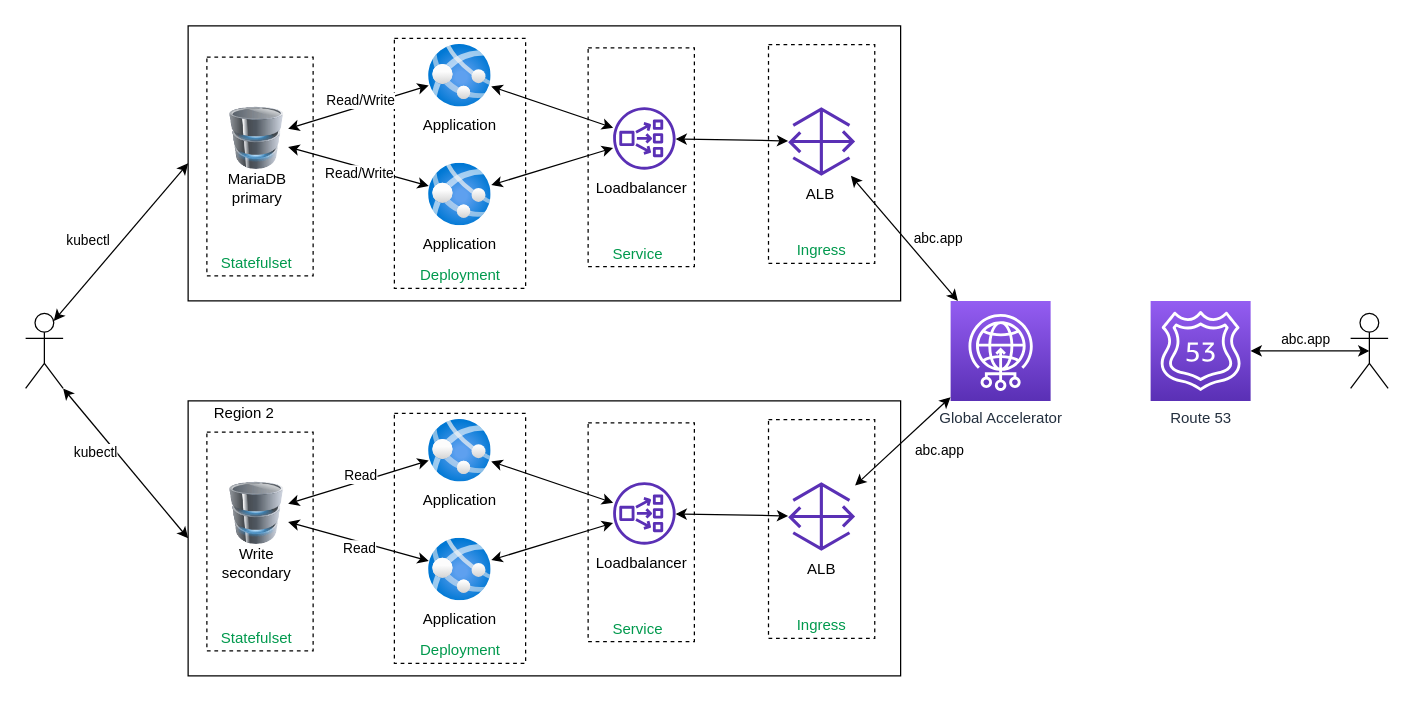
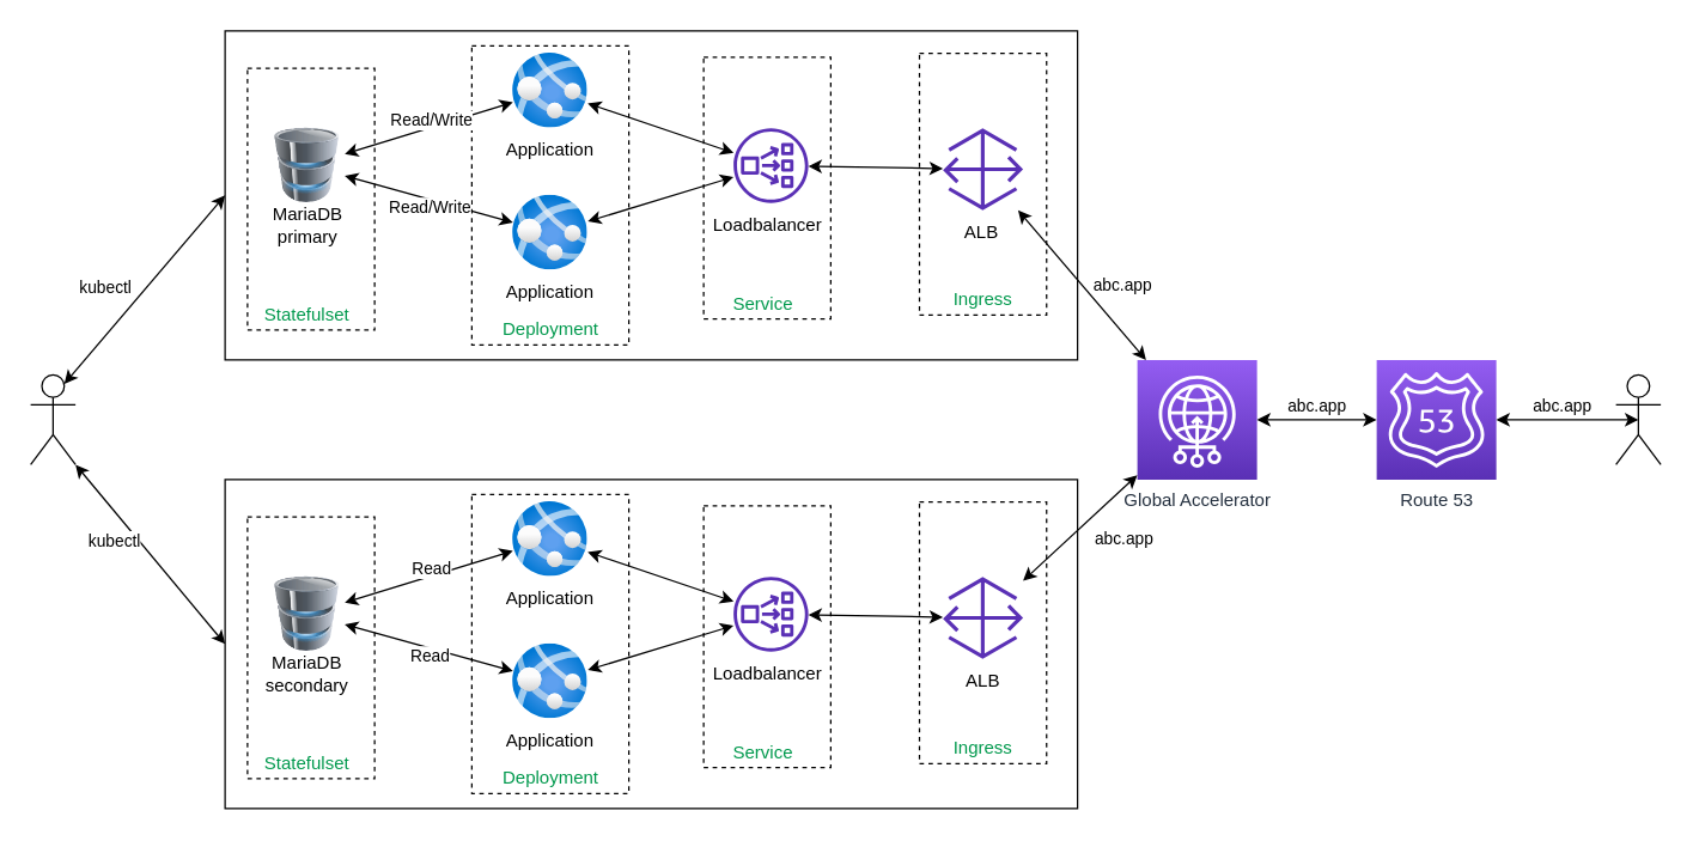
+ <mxCell id="73" value="" style="endArrow=classic;startArrow=classic;html=1;fontColor=#00994D;" edge="1" parent="1" source="72" target="34"><mxGeometry width="50" height="50" relative="1" as="geometry"><mxPoint x="840" y="170" as="sourcePoint" /><mxPoint x="890" y="120" as="targetPoint" /></mxGeometry></mxCell>
+ <mxCell id="74" value="&lt;span style=&quot;color: rgb(0 , 0 , 0)&quot;&gt;abc.app&lt;/span&gt;" style="edgeLabel;html=1;align=center;verticalAlign=middle;resizable=0;points=[];fontColor=#00994D;" vertex="1" connectable="0" parent="73"><mxGeometry x="-0.017" y="-1" relative="1" as="geometry"><mxPoint y="-11" as="offset" /></mxGeometry></mxCell>
- <mxCell id="40" value="Region 2" style="text;html=1;strokeColor=none;fillColor=none;align=center;verticalAlign=middle;whiteSpace=wrap;rounded=0;" vertex="1" parent="1"><mxGeometry x="160" y="320" width="70" height="20" as="geometry" /></mxCell>
- <mxCell id="48" value="Write secondary" style="text;html=1;strokeColor=none;fillColor=none;align=center;verticalAlign=middle;whiteSpace=wrap;rounded=0;" vertex="1" parent="46"><mxGeometry x="-2.5" y="50" width="60" height="30" as="geometry" /></mxCell>
+ <mxCell id="48" value="MariaDB secondary" style="text;html=1;strokeColor=none;fillColor=none;align=center;verticalAlign=middle;whiteSpace=wrap;rounded=0;" vertex="1" parent="46"><mxGeometry x="-2.5" y="50" width="60" height="30" as="geometry" /></mxCell>
